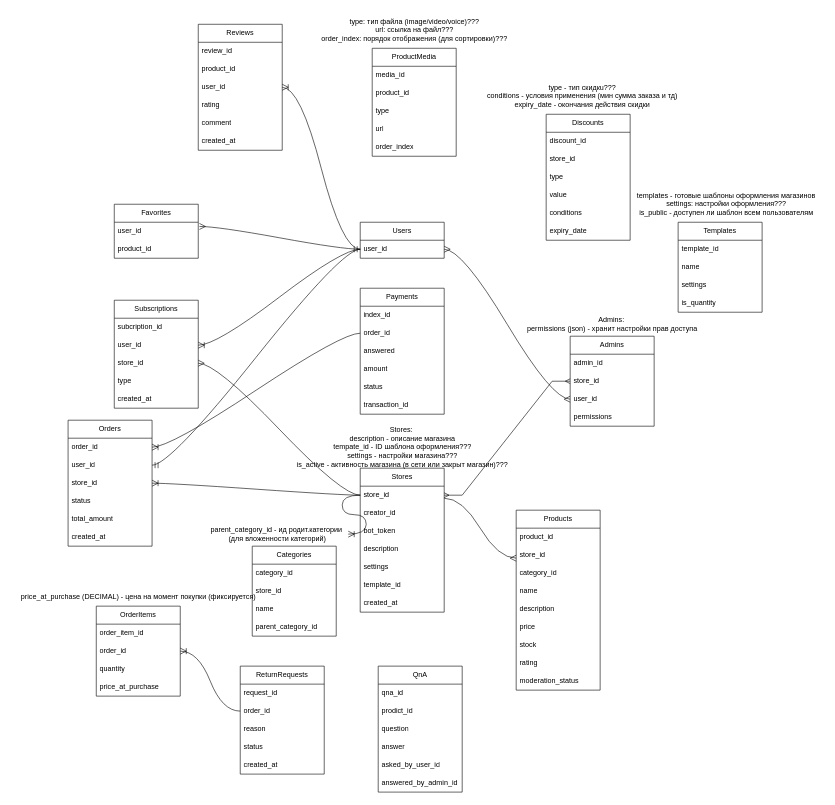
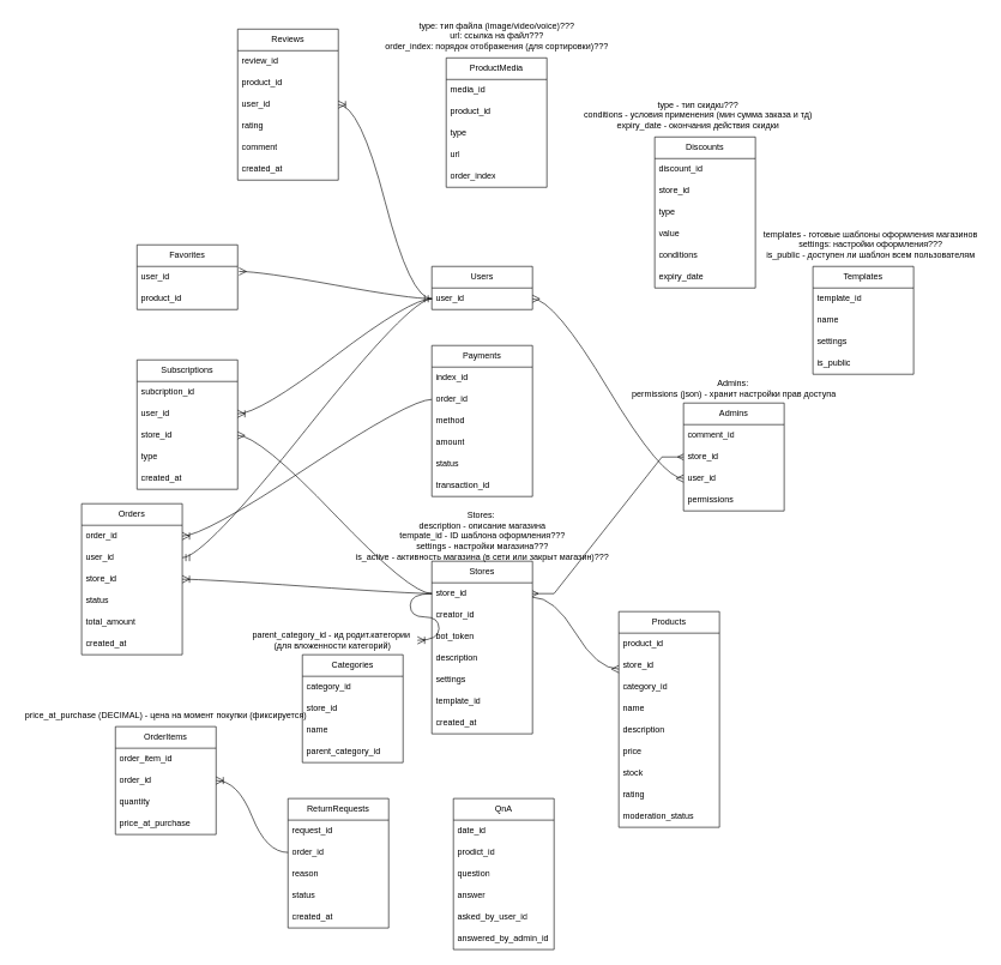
- <mxCell id="91" value="is_quantity" style="text;strokeColor=none;fillColor=none;align=left;verticalAlign=middle;spacingLeft=4;spacingRight=4;overflow=hidden;points=[[0,0.5],[1,0.5]];portConstraint=eastwest;rotatable=0;whiteSpace=wrap;html=1;" vertex="1" parent="87"><mxGeometry y="120" width="140" height="30" as="geometry" /></mxCell>
+ <mxCell id="91" value="is_public" style="text;strokeColor=none;fillColor=none;align=left;verticalAlign=middle;spacingLeft=4;spacingRight=4;overflow=hidden;points=[[0,0.5],[1,0.5]];portConstraint=eastwest;rotatable=0;whiteSpace=wrap;html=1;" vertex="1" parent="87"><mxGeometry y="120" width="140" height="30" as="geometry" /></mxCell>
- <mxCell id="53" value="answered" style="text;strokeColor=none;fillColor=none;align=left;verticalAlign=middle;spacingLeft=4;spacingRight=4;overflow=hidden;points=[[0,0.5],[1,0.5]];portConstraint=eastwest;rotatable=0;whiteSpace=wrap;html=1;" vertex="1" parent="50"><mxGeometry y="90" width="140" height="30" as="geometry" /></mxCell>
+ <mxCell id="53" value="method" style="text;strokeColor=none;fillColor=none;align=left;verticalAlign=middle;spacingLeft=4;spacingRight=4;overflow=hidden;points=[[0,0.5],[1,0.5]];portConstraint=eastwest;rotatable=0;whiteSpace=wrap;html=1;" vertex="1" parent="50"><mxGeometry y="90" width="140" height="30" as="geometry" /></mxCell>
- <mxCell id="13" value="admin_id" style="text;strokeColor=none;fillColor=none;align=left;verticalAlign=middle;spacingLeft=4;spacingRight=4;overflow=hidden;points=[[0,0.5],[1,0.5]];portConstraint=eastwest;rotatable=0;whiteSpace=wrap;html=1;" vertex="1" parent="12"><mxGeometry y="30" width="140" height="30" as="geometry" /></mxCell>
+ <mxCell id="13" value="comment_id" style="text;strokeColor=none;fillColor=none;align=left;verticalAlign=middle;spacingLeft=4;spacingRight=4;overflow=hidden;points=[[0,0.5],[1,0.5]];portConstraint=eastwest;rotatable=0;whiteSpace=wrap;html=1;" vertex="1" parent="12"><mxGeometry y="30" width="140" height="30" as="geometry" /></mxCell>
- <mxCell id="65" value="qna_id" style="text;strokeColor=none;fillColor=none;align=left;verticalAlign=middle;spacingLeft=4;spacingRight=4;overflow=hidden;points=[[0,0.5],[1,0.5]];portConstraint=eastwest;rotatable=0;whiteSpace=wrap;html=1;" vertex="1" parent="64"><mxGeometry y="30" width="140" height="30" as="geometry" /></mxCell>
+ <mxCell id="65" value="date_id" style="text;strokeColor=none;fillColor=none;align=left;verticalAlign=middle;spacingLeft=4;spacingRight=4;overflow=hidden;points=[[0,0.5],[1,0.5]];portConstraint=eastwest;rotatable=0;whiteSpace=wrap;html=1;" vertex="1" parent="64"><mxGeometry y="30" width="140" height="30" as="geometry" /></mxCell>
